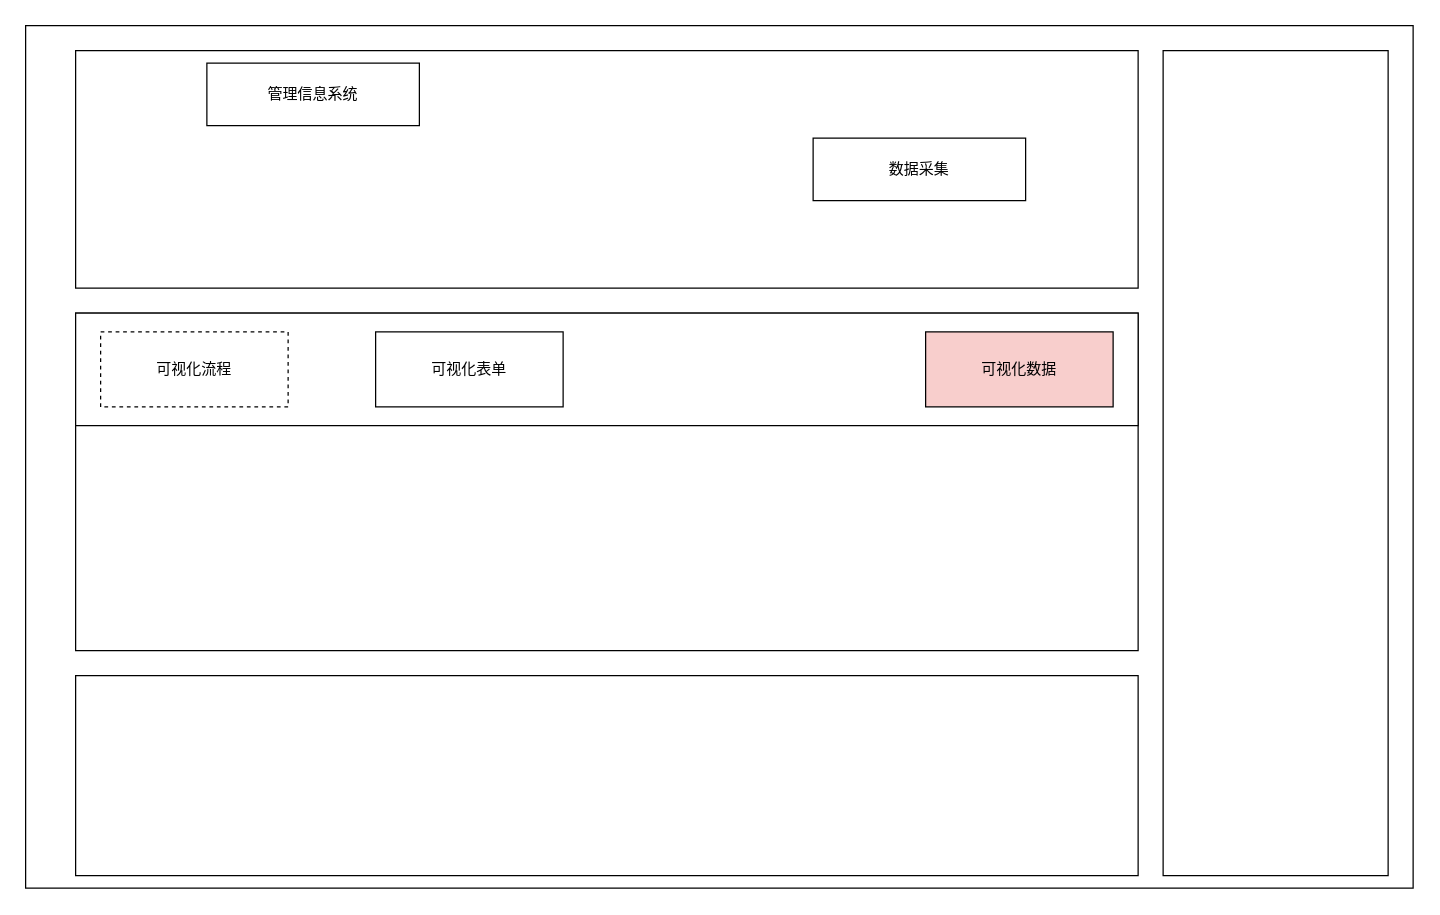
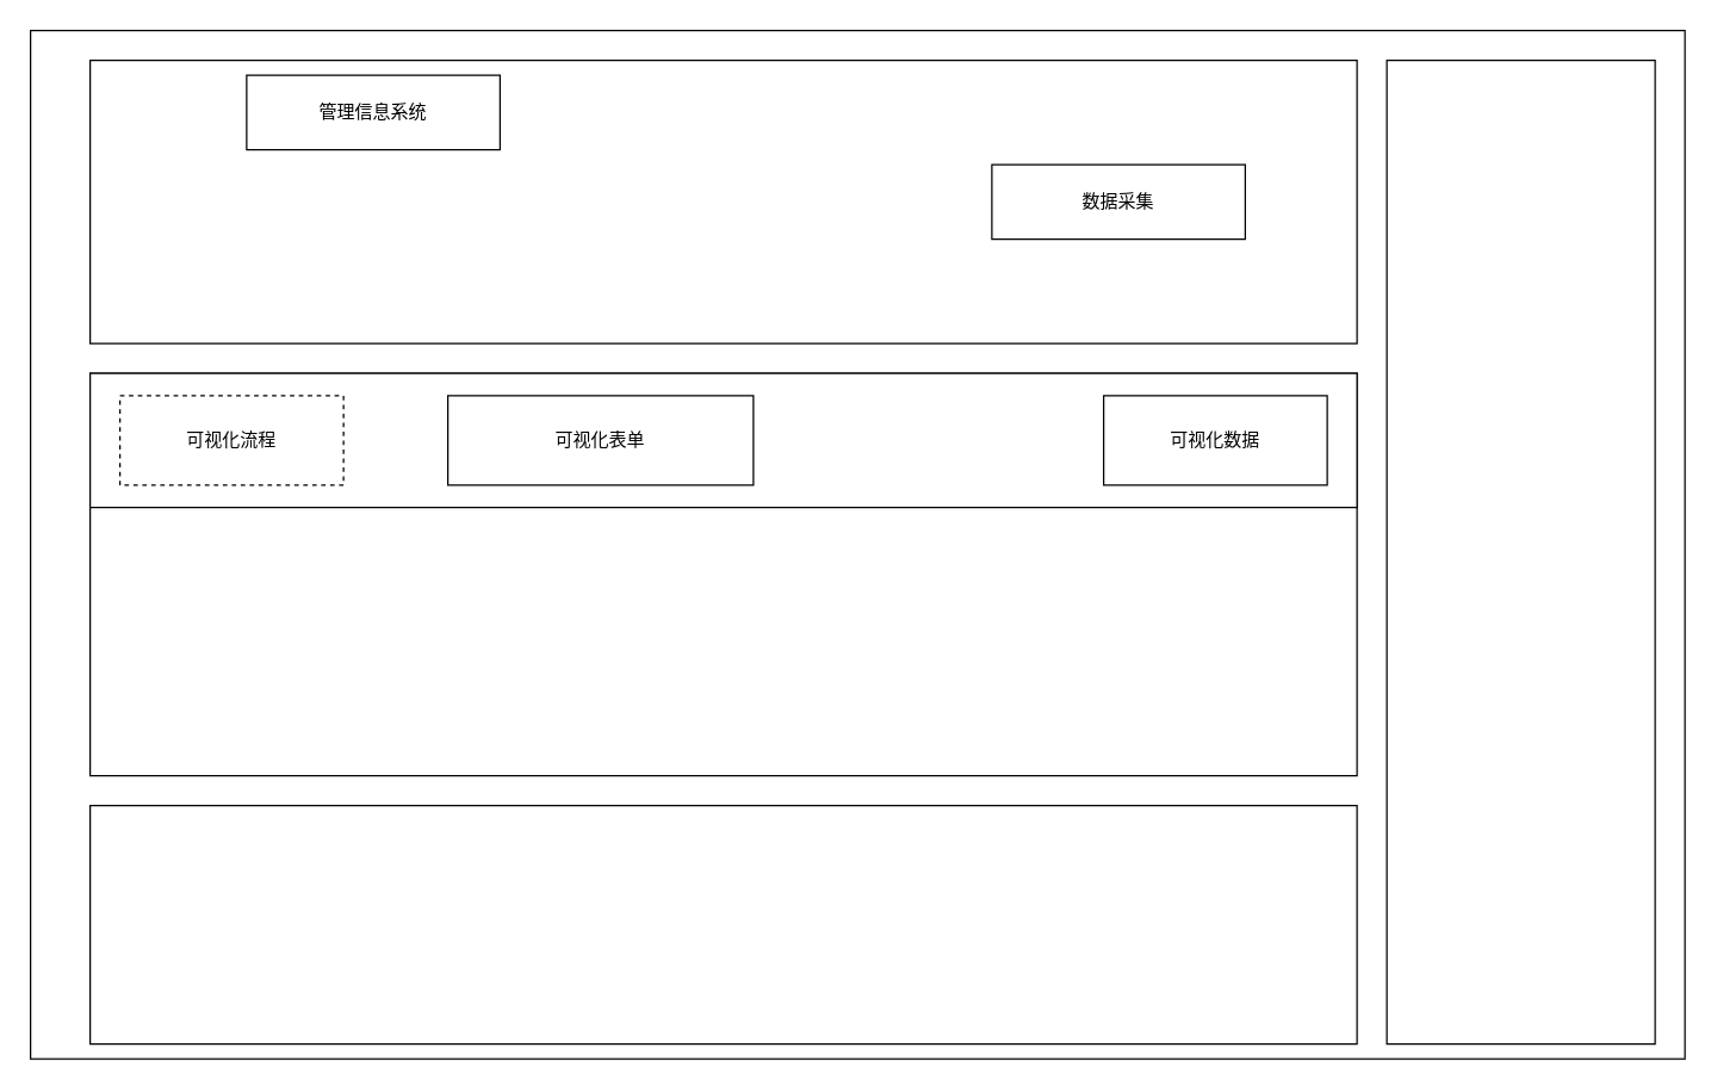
- <mxCell id="12" value="数据采集" style="rounded=0;whiteSpace=wrap;html=1;" vertex="1" parent="1"><mxGeometry x="650" y="110" width="170" height="50" as="geometry" /></mxCell>
+ <mxCell id="12" value="数据采集" style="rounded=0;whiteSpace=wrap;html=1;" vertex="1" parent="1"><mxGeometry x="665" y="110" width="170" height="50" as="geometry" /></mxCell>
- <mxCell id="9" value="可视化表单" style="rounded=0;whiteSpace=wrap;html=1;" vertex="1" parent="1"><mxGeometry x="300" y="265" width="150" height="60" as="geometry" /></mxCell>
+ <mxCell id="9" value="可视化表单" style="rounded=0;whiteSpace=wrap;html=1;" vertex="1" parent="1"><mxGeometry x="300" y="265" width="205" height="60" as="geometry" /></mxCell>
- <mxCell id="10" value="可视化数据" style="rounded=0;whiteSpace=wrap;html=1;fillColor=#f8cecc;" vertex="1" parent="1"><mxGeometry x="740" y="265" width="150" height="60" as="geometry" /></mxCell>
+ <mxCell id="10" value="可视化数据" style="rounded=0;whiteSpace=wrap;html=1;" vertex="1" parent="1"><mxGeometry x="740" y="265" width="150" height="60" as="geometry" /></mxCell>
